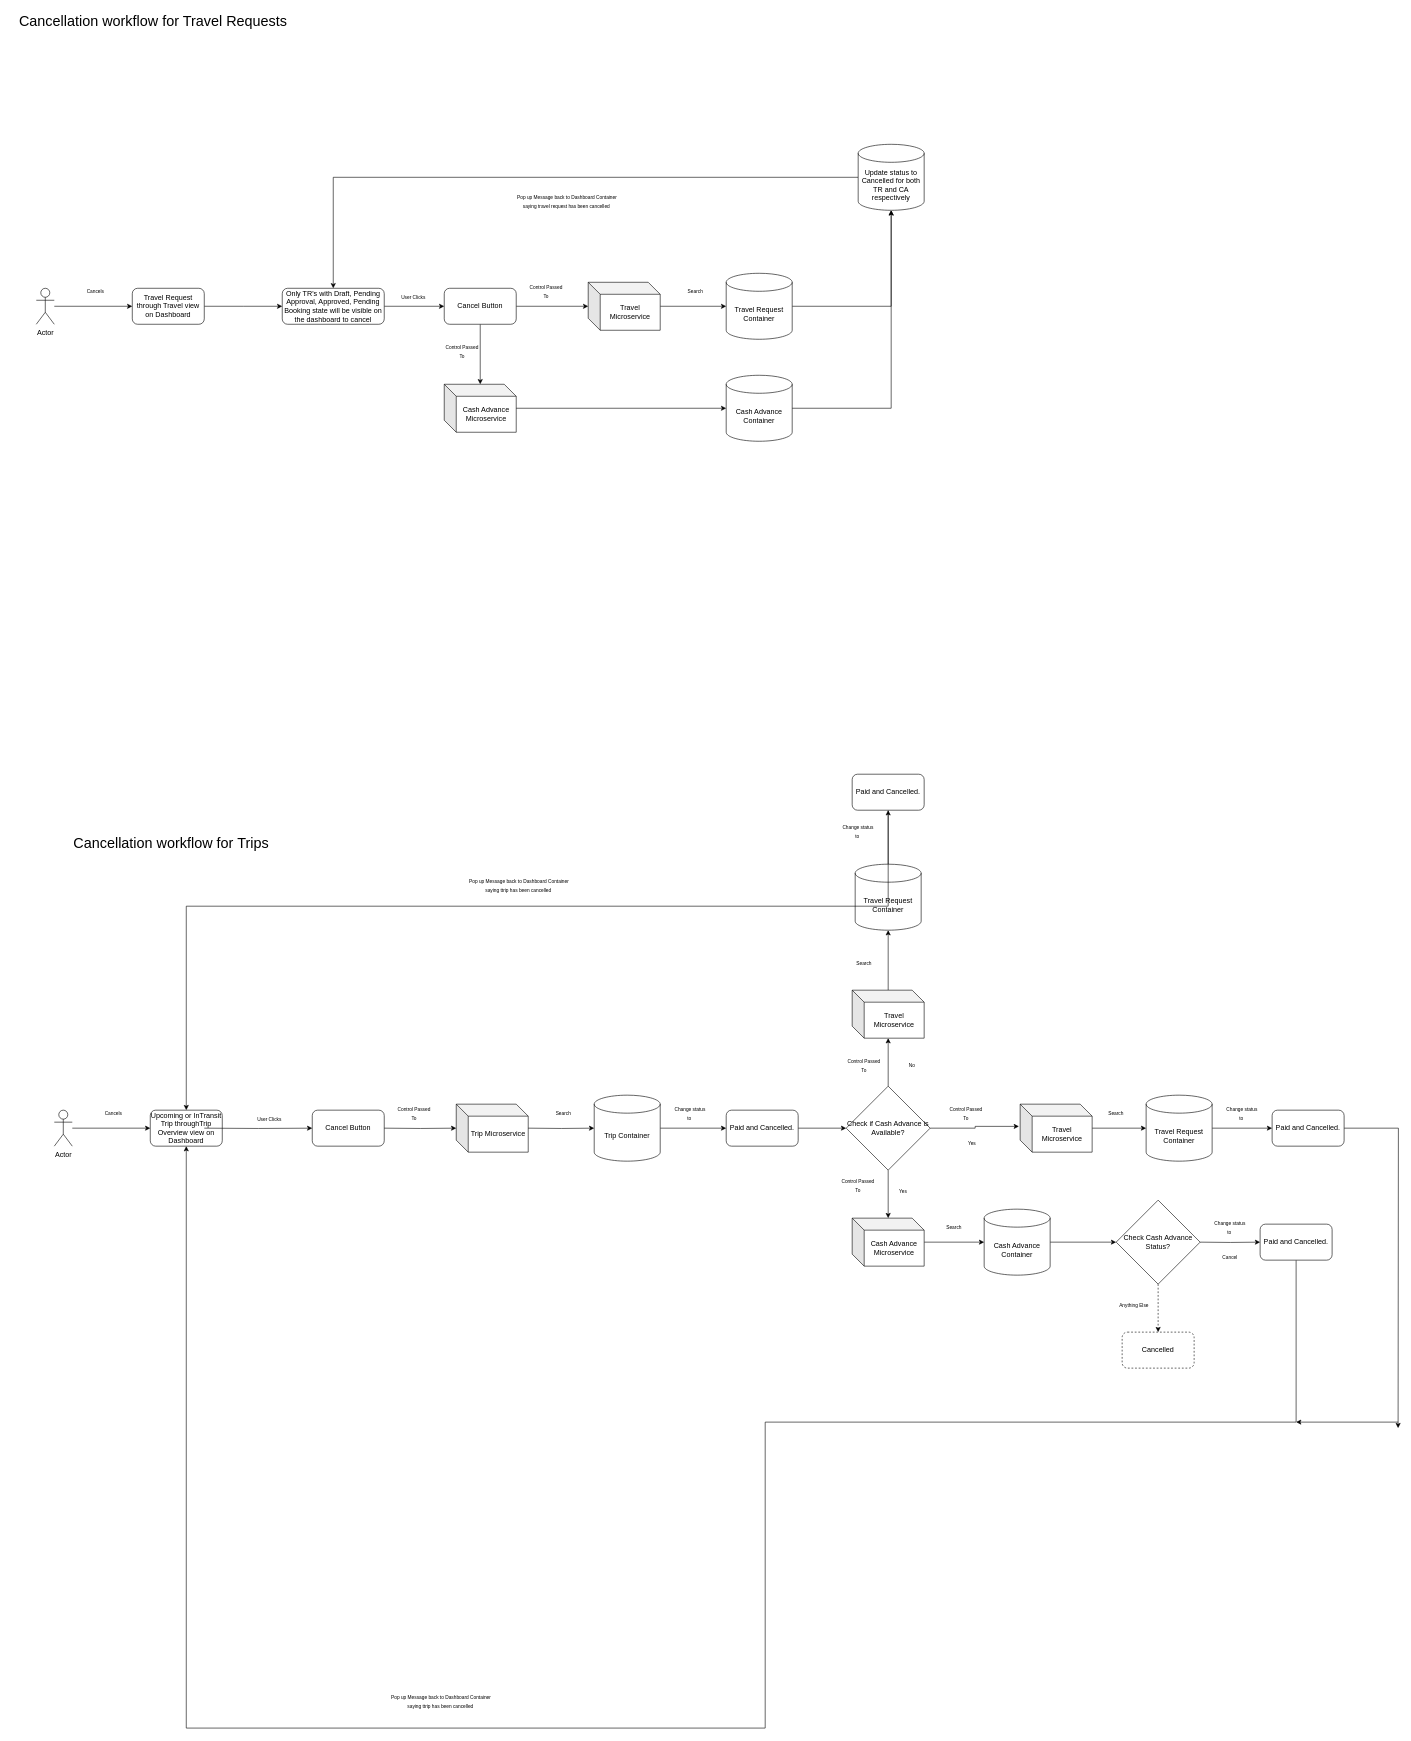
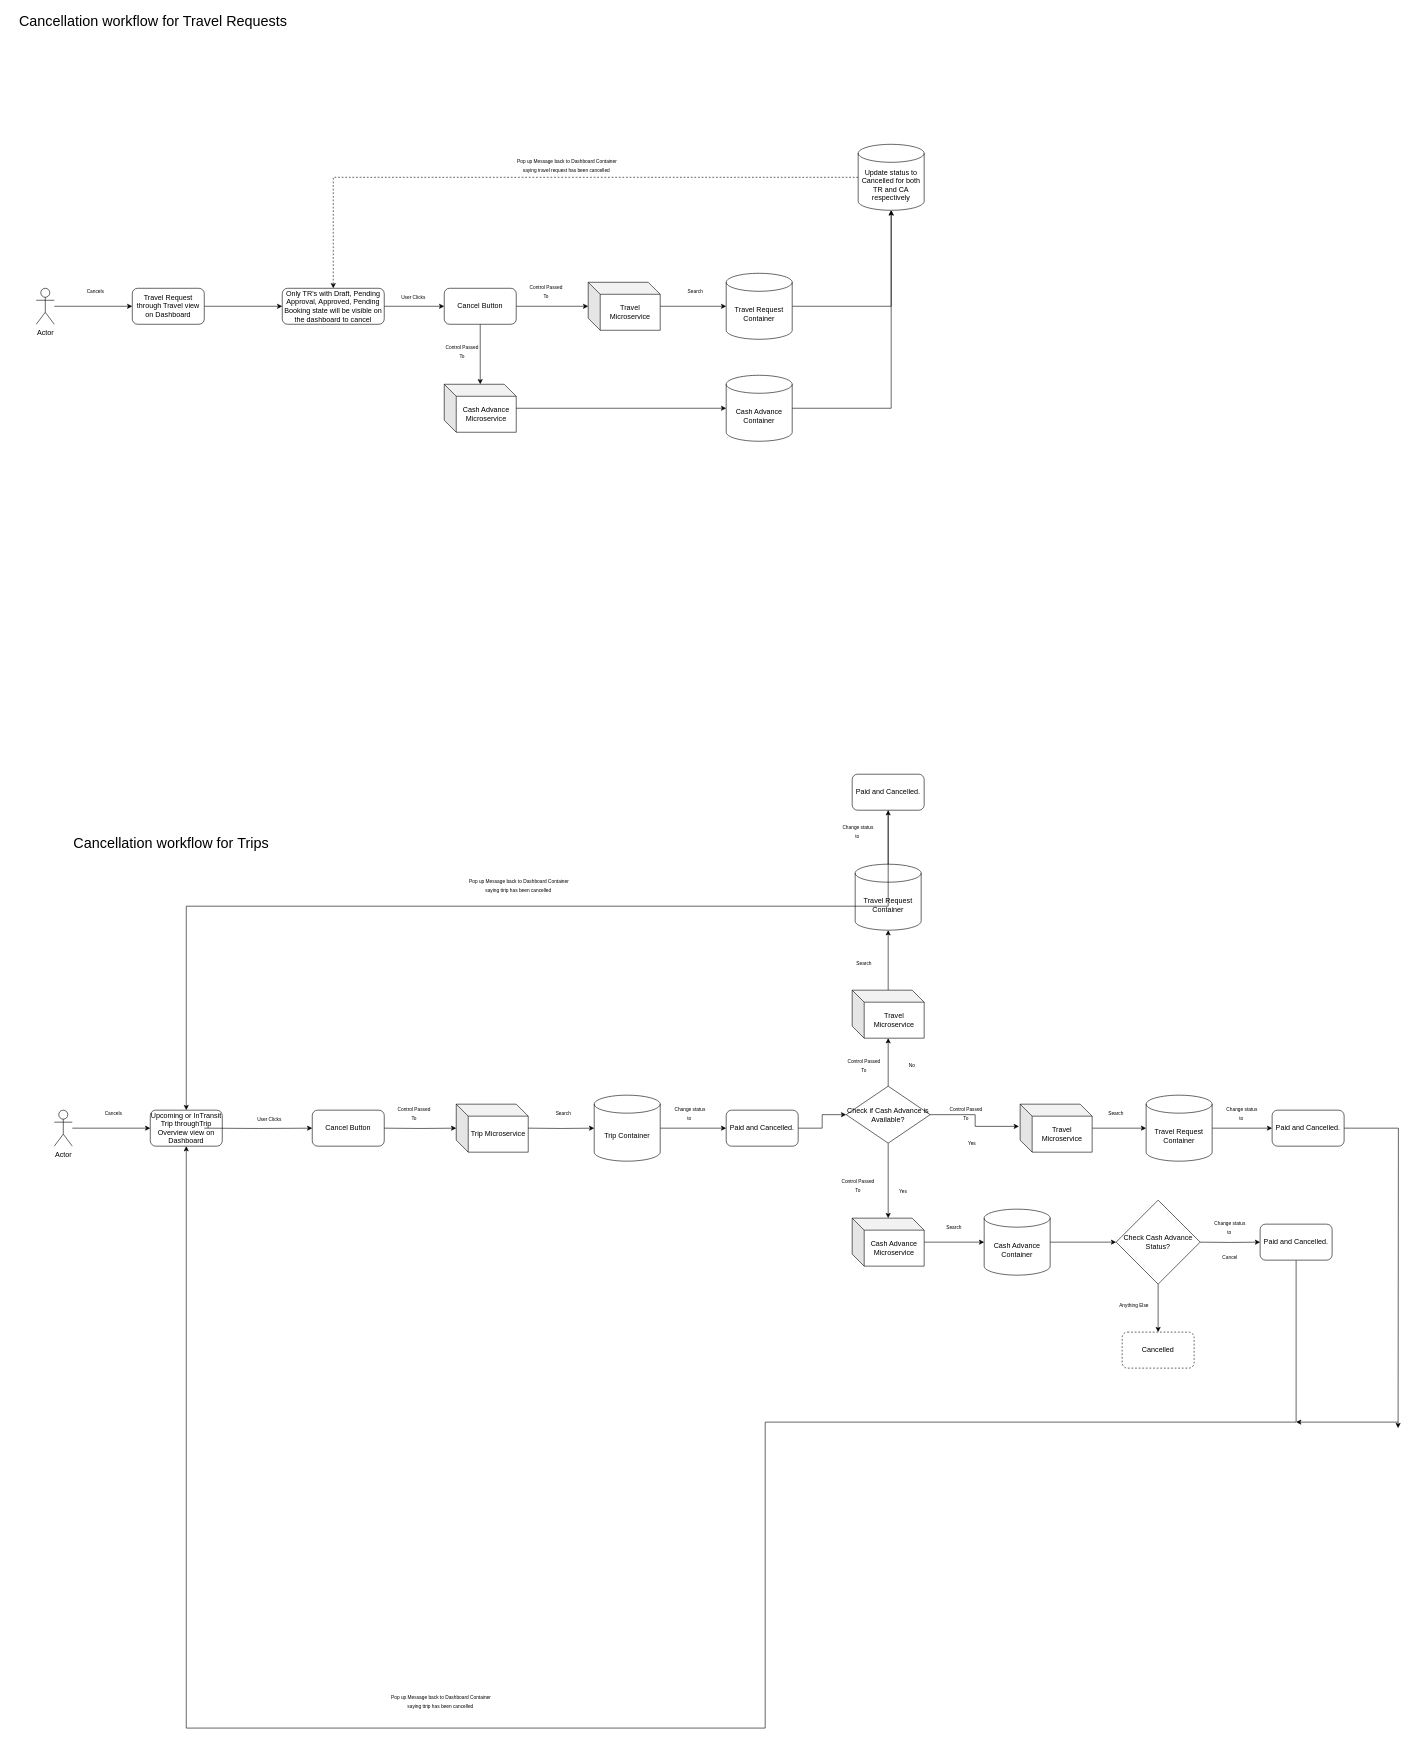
- <mxCell id="22" style="edgeStyle=orthogonalEdgeStyle;rounded=0;orthogonalLoop=1;jettySize=auto;html=1;entryX=0.5;entryY=0;entryDx=0;entryDy=0;" edge="1" parent="1" source="23" target="9"><mxGeometry relative="1" as="geometry" /></mxCell>
+ <mxCell id="22" style="edgeStyle=orthogonalEdgeStyle;rounded=0;orthogonalLoop=1;jettySize=auto;html=1;entryX=0.5;entryY=0;entryDx=0;entryDy=0;dashed=1;" edge="1" parent="1" source="23" target="9"><mxGeometry relative="1" as="geometry" /></mxCell>
- <mxCell id="24" value="&lt;span style=&quot;font-size: 8px;&quot;&gt;Pop up Message back to Dashboard Container saying travel request has been cancelled&amp;nbsp;&lt;/span&gt;" style="text;html=1;strokeColor=none;fillColor=none;align=center;verticalAlign=middle;whiteSpace=wrap;rounded=0;" vertex="1" parent="1"><mxGeometry x="850" y="320" width="190" height="30" as="geometry" /></mxCell>
+ <mxCell id="24" value="&lt;span style=&quot;font-size: 8px;&quot;&gt;Pop up Message back to Dashboard Container saying travel request has been cancelled&amp;nbsp;&lt;/span&gt;" style="text;html=1;strokeColor=none;fillColor=none;align=center;verticalAlign=middle;whiteSpace=wrap;rounded=0;" vertex="1" parent="1"><mxGeometry x="850" y="260" width="190" height="30" as="geometry" /></mxCell>
- <mxCell id="48" value="Check if Cash Advance is Available?" style="rhombus;whiteSpace=wrap;html=1;" vertex="1" parent="1"><mxGeometry x="1410" y="1810" width="140" height="140" as="geometry" /></mxCell>
+ <mxCell id="48" value="Check if Cash Advance is Available?" style="rhombus;whiteSpace=wrap;html=1;" vertex="1" parent="1"><mxGeometry x="1410" y="1810" width="140" height="95" as="geometry" /></mxCell>
- <mxCell id="78" value="" style="edgeStyle=orthogonalEdgeStyle;rounded=0;orthogonalLoop=1;jettySize=auto;html=1;dashed=1;" edge="1" parent="1" source="79" target="84"><mxGeometry relative="1" as="geometry" /></mxCell>
+ <mxCell id="78" value="" style="edgeStyle=orthogonalEdgeStyle;rounded=0;orthogonalLoop=1;jettySize=auto;html=1;" edge="1" parent="1" source="79" target="84"><mxGeometry relative="1" as="geometry" /></mxCell>
